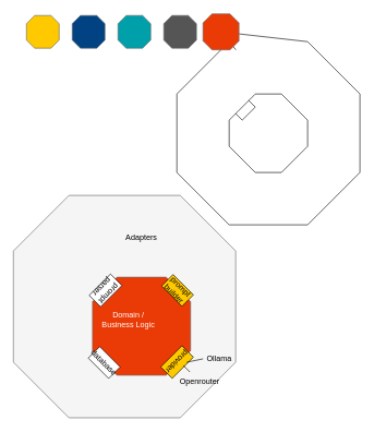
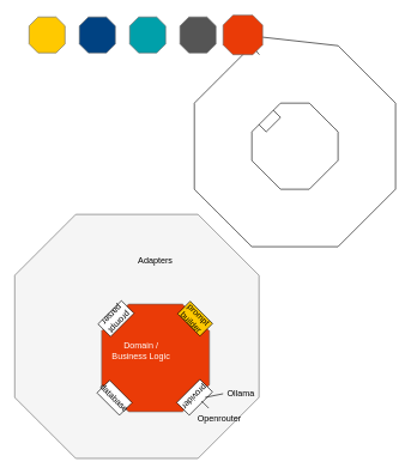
- <mxCell id="11" value="provider" style="rounded=0;whiteSpace=wrap;html=1;rotation=-225;fillColor=#ffc900;" vertex="1" parent="1"><mxGeometry x="247.4" y="540.39" width="45.83" height="24.75" as="geometry" /></mxCell>
+ <mxCell id="11" value="provider" style="rounded=0;whiteSpace=wrap;html=1;rotation=-225;" vertex="1" parent="1"><mxGeometry x="247.4" y="540.39" width="45.83" height="24.75" as="geometry" /></mxCell>
